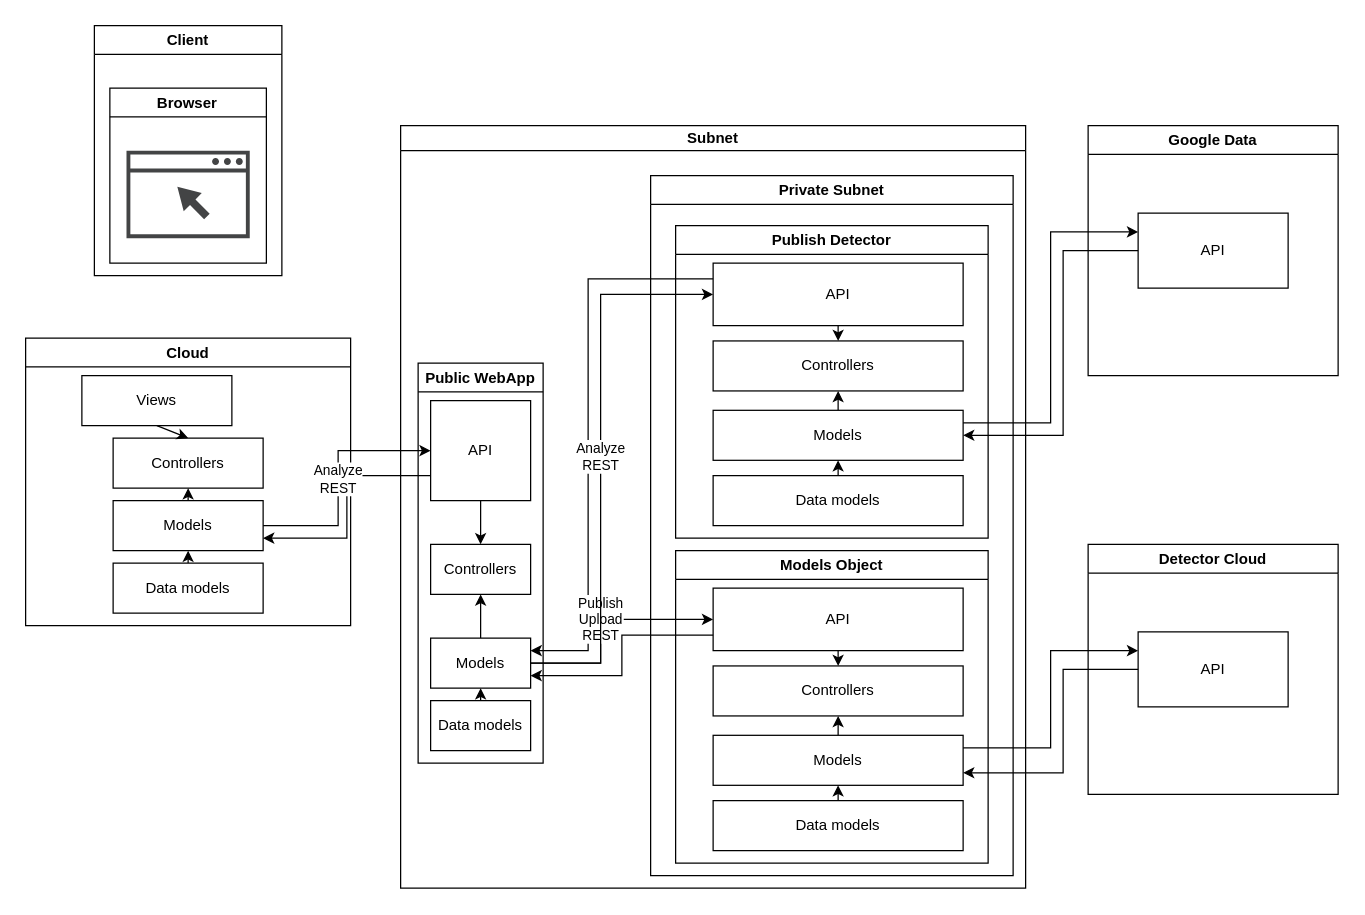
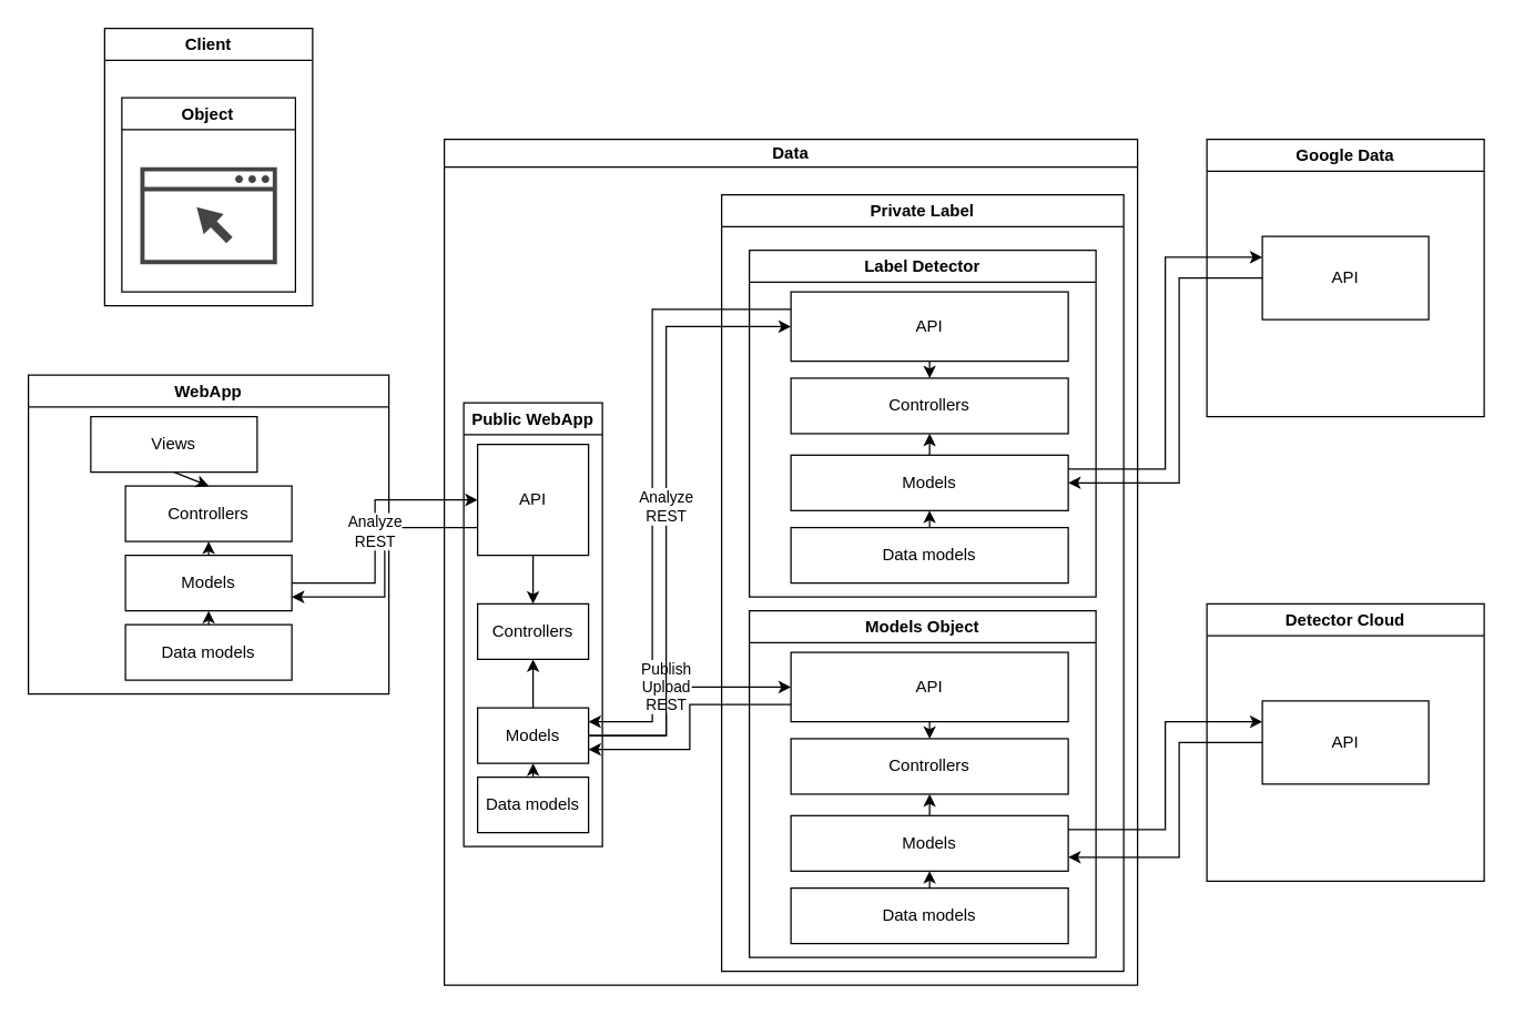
- <mxCell id="43" value="Browser" style="swimlane;whiteSpace=wrap;html=1;" vertex="1" parent="42"><mxGeometry x="12.39" y="50" width="125.21" height="140" as="geometry" /></mxCell>
+ <mxCell id="43" value="Object" style="swimlane;whiteSpace=wrap;html=1;" vertex="1" parent="42"><mxGeometry x="12.39" y="50" width="125.21" height="140" as="geometry" /></mxCell>
- <mxCell id="2" value="Subnet" style="swimlane;whiteSpace=wrap;html=1;startSize=20;" vertex="1" parent="1"><mxGeometry x="320" y="100" width="500" height="610" as="geometry" /></mxCell>
+ <mxCell id="2" value="Data" style="swimlane;whiteSpace=wrap;html=1;startSize=20;" vertex="1" parent="1"><mxGeometry x="320" y="100" width="500" height="610" as="geometry" /></mxCell>
- <mxCell id="11" value="Private Subnet" style="swimlane;whiteSpace=wrap;html=1;startSize=23;" vertex="1" parent="2"><mxGeometry x="200" y="40" width="290" height="560" as="geometry" /></mxCell>
+ <mxCell id="11" value="Private Label" style="swimlane;whiteSpace=wrap;html=1;startSize=23;" vertex="1" parent="2"><mxGeometry x="200" y="40" width="290" height="560" as="geometry" /></mxCell>
- <mxCell id="12" value="Publish Detector" style="swimlane;whiteSpace=wrap;html=1;" vertex="1" parent="11"><mxGeometry x="20" y="40" width="250" height="250" as="geometry" /></mxCell>
+ <mxCell id="12" value="Label Detector" style="swimlane;whiteSpace=wrap;html=1;" vertex="1" parent="11"><mxGeometry x="20" y="40" width="250" height="250" as="geometry" /></mxCell>
- <mxCell id="32" value="Cloud" style="swimlane;whiteSpace=wrap;html=1;" vertex="1" parent="1"><mxGeometry x="20" y="270" width="260" height="230" as="geometry" /></mxCell>
+ <mxCell id="32" value="WebApp" style="swimlane;whiteSpace=wrap;html=1;" vertex="1" parent="1"><mxGeometry x="20" y="270" width="260" height="230" as="geometry" /></mxCell>
